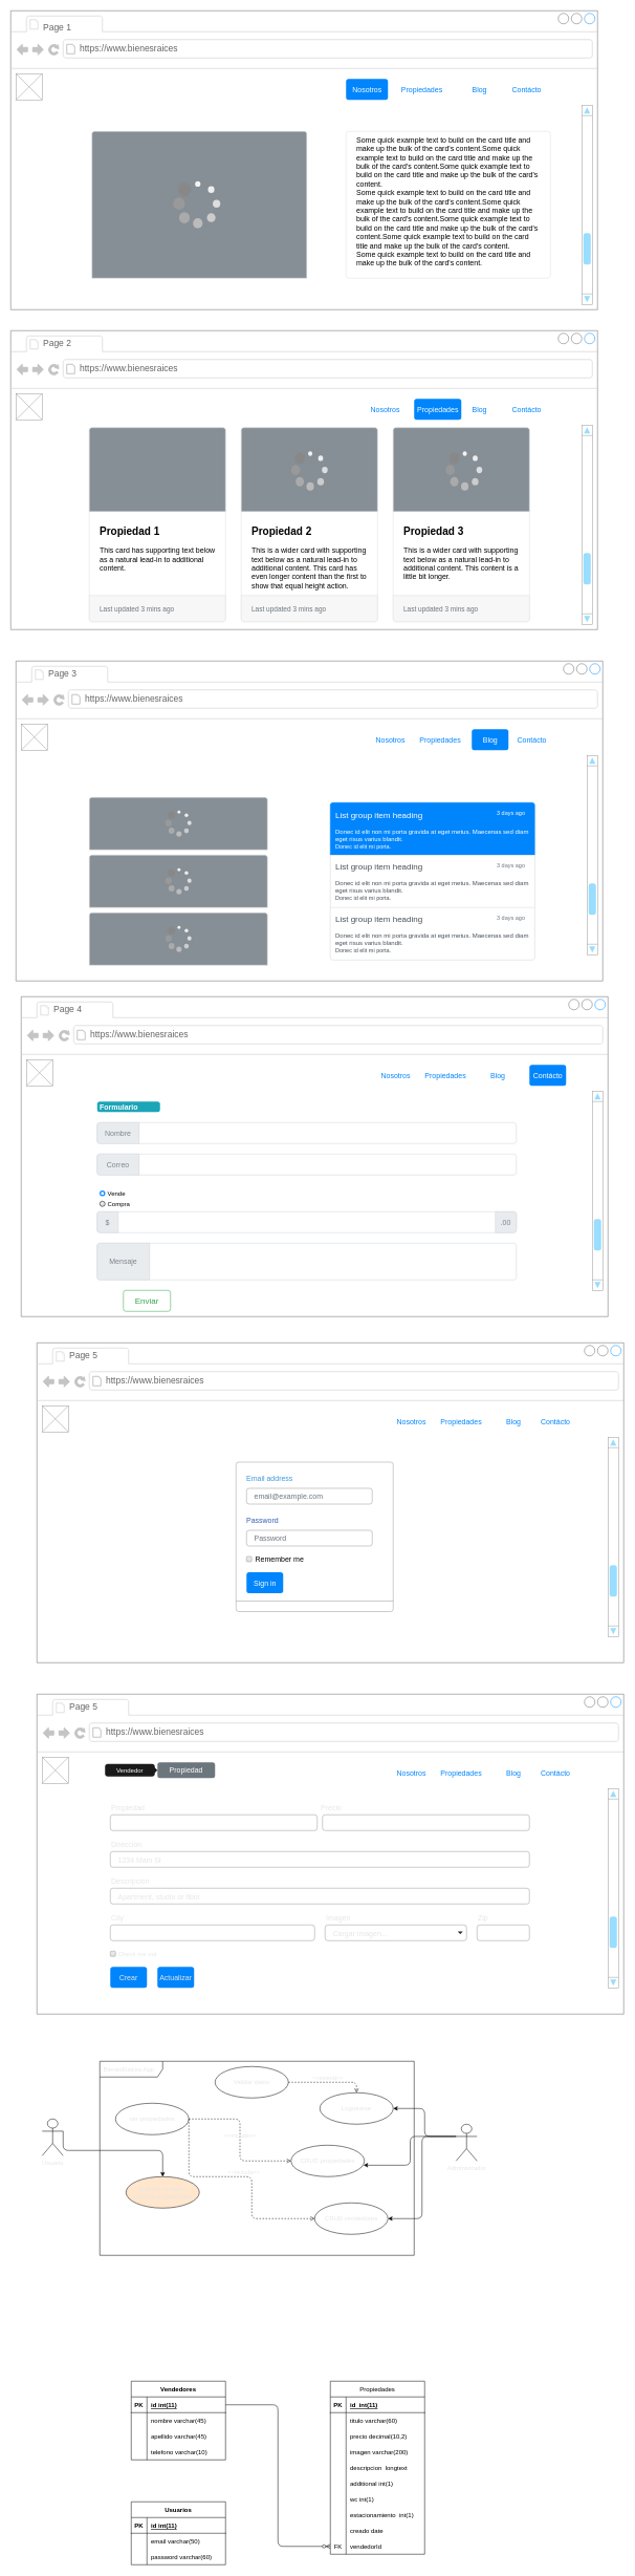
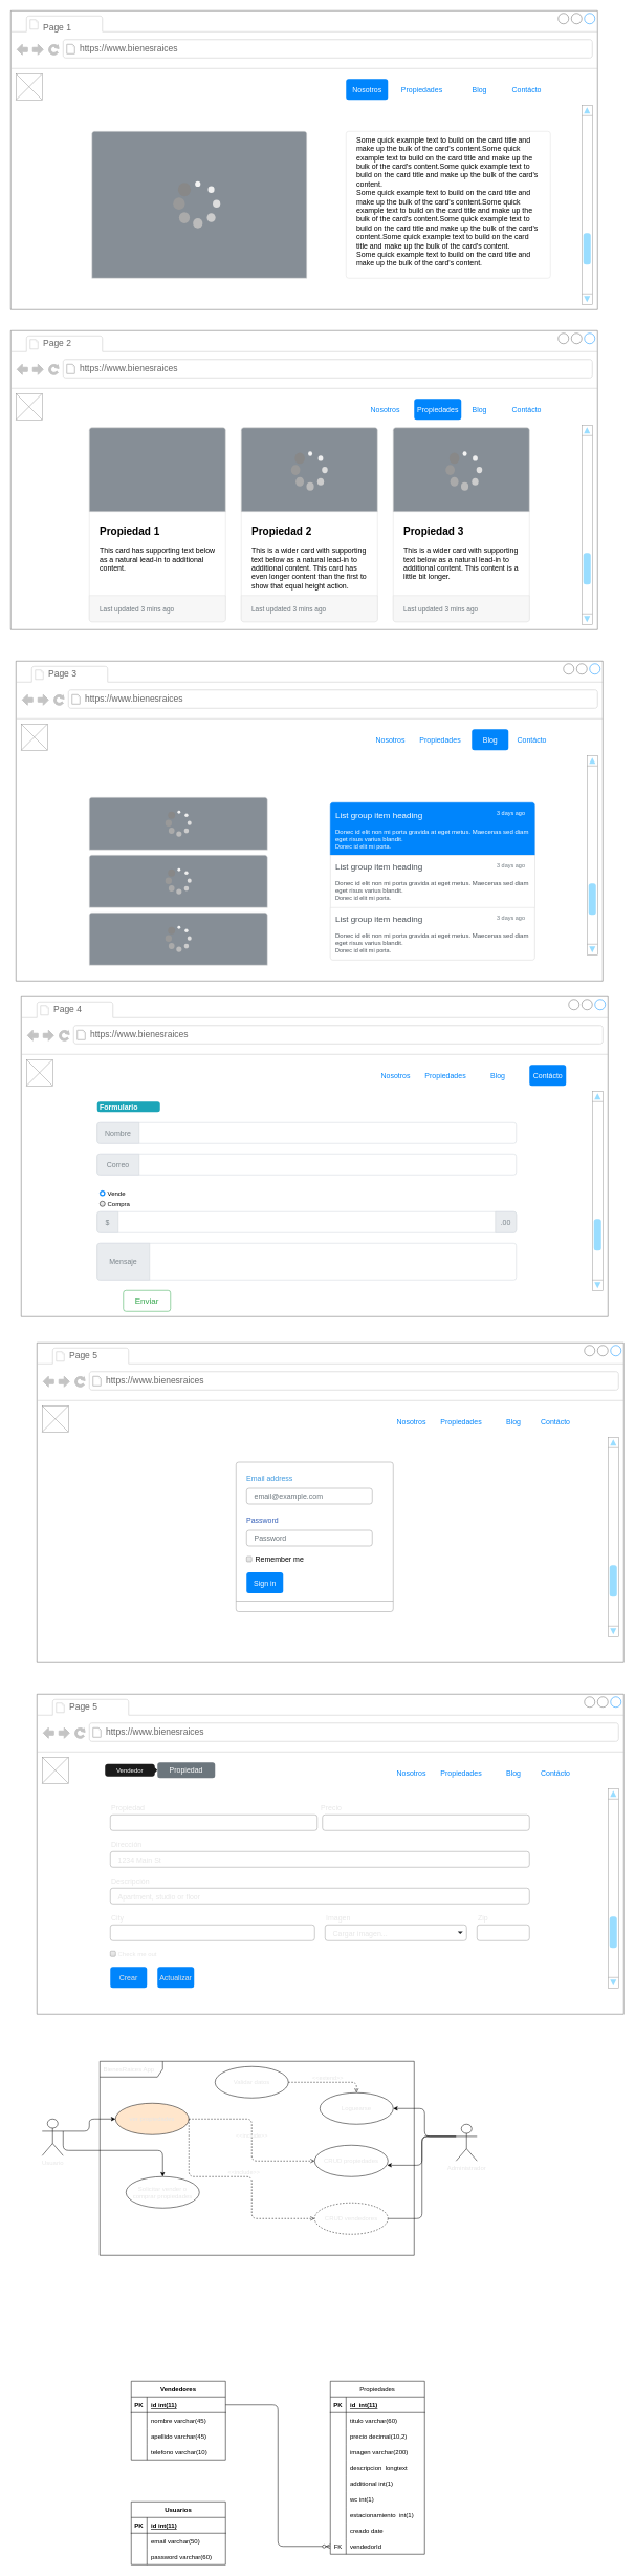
+ <mxCell id="125" style="edgeStyle=orthogonalEdgeStyle;html=1;exitX=1;exitY=0.333;exitDx=0;exitDy=0;exitPerimeter=0;entryX=0;entryY=0.5;entryDx=0;entryDy=0;fontColor=#E6E6E6;" edge="1" parent="1" source="127" target="128"><mxGeometry relative="1" as="geometry" /></mxCell>
- <mxCell id="128" value="ver propiedades" style="ellipse;whiteSpace=wrap;html=1;labelBackgroundColor=none;labelBorderColor=none;fontColor=#E6E6E6;" vertex="1" parent="1"><mxGeometry x="220" y="4010" width="140" height="60" as="geometry" /></mxCell>
+ <mxCell id="128" value="ver propiedades" style="ellipse;whiteSpace=wrap;html=1;labelBackgroundColor=none;labelBorderColor=none;fontColor=#E6E6E6;fillColor=#ffe6cc;" vertex="1" parent="1"><mxGeometry x="220" y="4010" width="140" height="60" as="geometry" /></mxCell>
- <mxCell id="135" value="CRUD propiedades" style="ellipse;whiteSpace=wrap;html=1;labelBackgroundColor=none;labelBorderColor=none;fontColor=#E6E6E6;" vertex="1" parent="1"><mxGeometry x="555" y="4090" width="140" height="60" as="geometry" /></mxCell>
+ <mxCell id="135" value="CRUD propiedades" style="ellipse;whiteSpace=wrap;html=1;labelBackgroundColor=none;labelBorderColor=none;fontColor=#E6E6E6;" vertex="1" parent="1"><mxGeometry x="600" y="4090" width="140" height="60" as="geometry" /></mxCell>
- <mxCell id="129" value="Solicitar vender o comprar propiedades" style="ellipse;whiteSpace=wrap;html=1;labelBackgroundColor=none;labelBorderColor=none;fontColor=#E6E6E6;fillColor=#ffe6cc;" vertex="1" parent="1"><mxGeometry x="240" y="4150" width="140" height="60" as="geometry" /></mxCell>
+ <mxCell id="129" value="Solicitar vender o comprar propiedades" style="ellipse;whiteSpace=wrap;html=1;labelBackgroundColor=none;labelBorderColor=none;fontColor=#E6E6E6;" vertex="1" parent="1"><mxGeometry x="240" y="4150" width="140" height="60" as="geometry" /></mxCell>
- <mxCell id="136" value="CRUD vendedores" style="ellipse;whiteSpace=wrap;html=1;labelBackgroundColor=none;labelBorderColor=none;fontColor=#E6E6E6;" vertex="1" parent="1"><mxGeometry x="600" y="4200" width="140" height="60" as="geometry" /></mxCell>
+ <mxCell id="136" value="CRUD vendedores" style="ellipse;whiteSpace=wrap;html=1;labelBackgroundColor=none;labelBorderColor=none;fontColor=#E6E6E6;dashed=1;" vertex="1" parent="1"><mxGeometry x="600" y="4200" width="140" height="60" as="geometry" /></mxCell>
- <mxCell id="132" style="edgeStyle=orthogonalEdgeStyle;html=1;exitX=0;exitY=0.333;exitDx=0;exitDy=0;exitPerimeter=0;entryX=1;entryY=0.5;entryDx=0;entryDy=0;fontColor=#E6E6E6;" edge="1" parent="1" source="133" target="136"><mxGeometry relative="1" as="geometry" /></mxCell>
+ <mxCell id="132" style="edgeStyle=orthogonalEdgeStyle;html=1;exitX=0;exitY=0.333;exitDx=0;exitDy=0;exitPerimeter=0;entryX=1;entryY=0.5;entryDx=0;entryDy=0;fontColor=#E6E6E6;endArrow=none;" edge="1" parent="1" source="133" target="136"><mxGeometry relative="1" as="geometry" /></mxCell>
